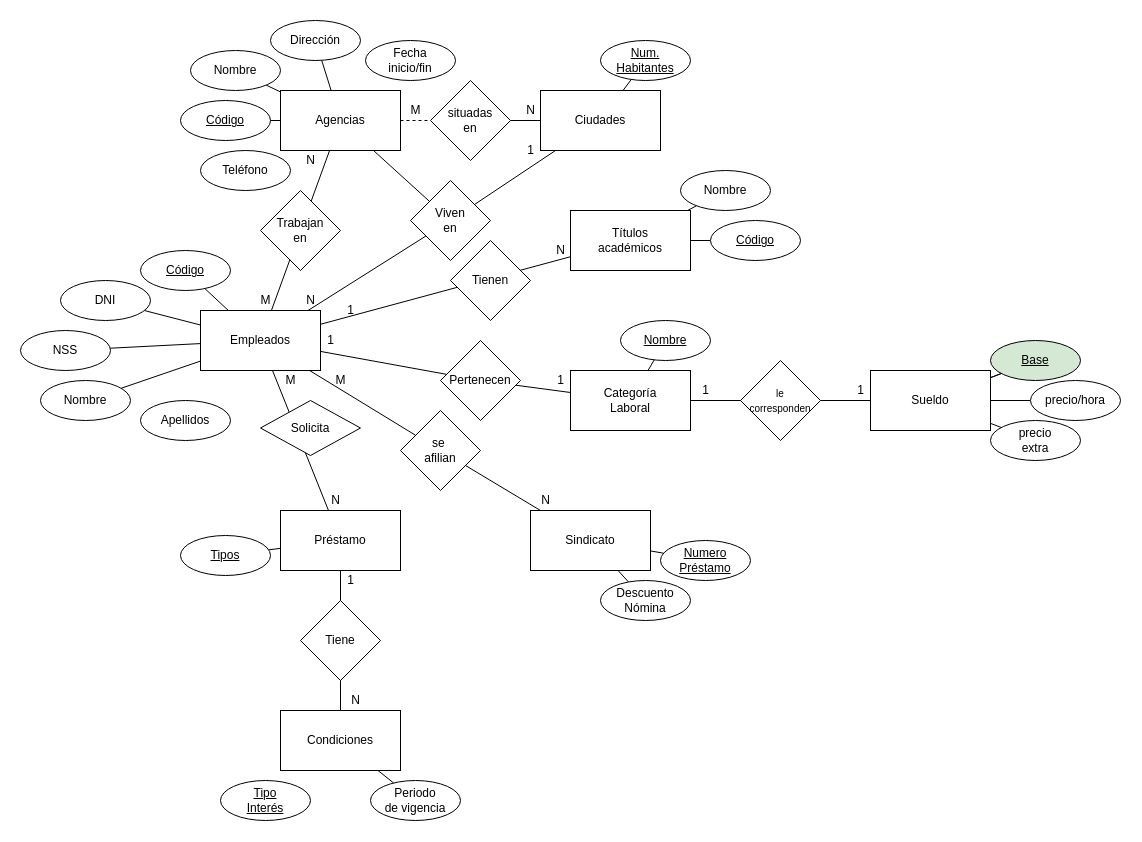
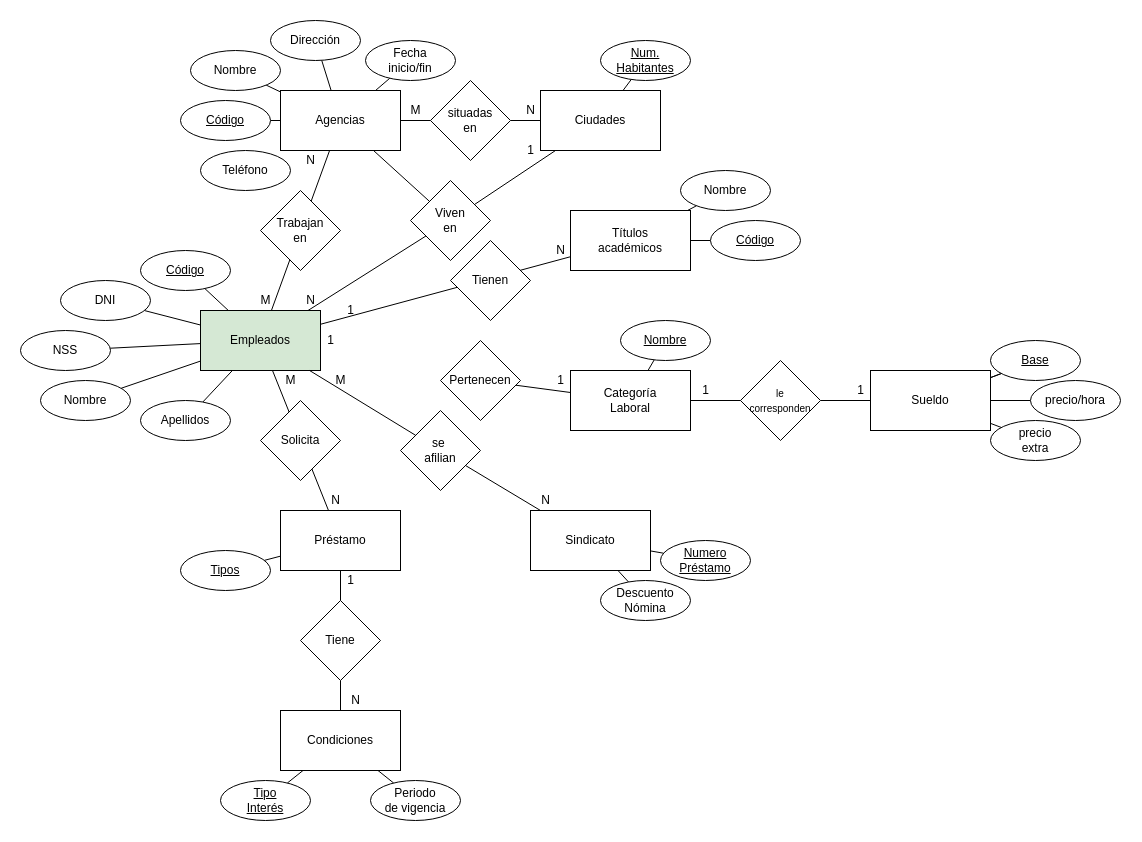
+ <mxCell id="21" style="rounded=0;orthogonalLoop=1;jettySize=auto;html=1;endArrow=none;endFill=0;" edge="1" parent="1" source="22" target="100"><mxGeometry relative="1" as="geometry" /></mxCell>
- <mxCell id="50" style="edgeStyle=none;rounded=0;orthogonalLoop=1;jettySize=auto;html=1;endArrow=none;endFill=0;dashed=1;" parent="1" source="22" target="49" edge="1"><mxGeometry relative="1" as="geometry"><mxPoint x="400" y="80" as="sourcePoint" /><mxPoint x="640" y="80" as="targetPoint" /></mxGeometry></mxCell>
+ <mxCell id="50" style="edgeStyle=none;rounded=0;orthogonalLoop=1;jettySize=auto;html=1;endArrow=none;endFill=0;" parent="1" source="22" target="49" edge="1"><mxGeometry relative="1" as="geometry"><mxPoint x="400" y="80" as="sourcePoint" /><mxPoint x="640" y="80" as="targetPoint" /></mxGeometry></mxCell>
- <mxCell id="13" value="Empleados" style="rounded=0;whiteSpace=wrap;html=1;" parent="1" vertex="1"><mxGeometry x="200" y="310" width="120" height="60" as="geometry" /></mxCell>
+ <mxCell id="13" value="Empleados" style="rounded=0;whiteSpace=wrap;html=1;fillColor=#d5e8d4;" parent="1" vertex="1"><mxGeometry x="200" y="310" width="120" height="60" as="geometry" /></mxCell>
- <mxCell id="36" value="Base" style="ellipse;whiteSpace=wrap;html=1;fontStyle=4;fillColor=#d5e8d4;" parent="1" vertex="1"><mxGeometry x="990" y="340" width="90" height="40" as="geometry" /></mxCell>
+ <mxCell id="36" value="Base" style="ellipse;whiteSpace=wrap;html=1;fontStyle=4" parent="1" vertex="1"><mxGeometry x="990" y="340" width="90" height="40" as="geometry" /></mxCell>
- <mxCell id="88" style="edgeStyle=none;rounded=0;orthogonalLoop=1;jettySize=auto;html=1;endArrow=none;endFill=0;" parent="1" source="13" target="87" edge="1"><mxGeometry relative="1" as="geometry"><mxPoint x="320" y="349.73" as="sourcePoint" /><mxPoint x="570" y="390.27" as="targetPoint" /></mxGeometry></mxCell>
+ <mxCell id="12" style="edgeStyle=none;rounded=0;orthogonalLoop=1;jettySize=auto;html=1;endArrow=none;endFill=0;" parent="1" source="13" target="72" edge="1"><mxGeometry relative="1" as="geometry" /></mxCell>
- <mxCell id="42" value="Solicita" style="rhombus;whiteSpace=wrap;html=1;" parent="1" vertex="1"><mxGeometry x="260" y="400" width="100" height="55" as="geometry" /></mxCell>
+ <mxCell id="42" value="Solicita" style="rhombus;whiteSpace=wrap;html=1;" parent="1" vertex="1"><mxGeometry x="260" y="400" width="80" height="80" as="geometry" /></mxCell>
- <mxCell id="57" value="Tipos" style="ellipse;whiteSpace=wrap;html=1;fontStyle=4" parent="1" vertex="1"><mxGeometry x="180" y="535" width="90" height="40" as="geometry" /></mxCell>
+ <mxCell id="57" value="Tipos" style="ellipse;whiteSpace=wrap;html=1;fontStyle=4" parent="1" vertex="1"><mxGeometry x="180" y="550" width="90" height="40" as="geometry" /></mxCell>
+ <mxCell id="43" style="edgeStyle=none;rounded=0;orthogonalLoop=1;jettySize=auto;html=1;endArrow=none;endFill=0;" parent="1" source="45" target="55" edge="1"><mxGeometry relative="1" as="geometry" /></mxCell>
